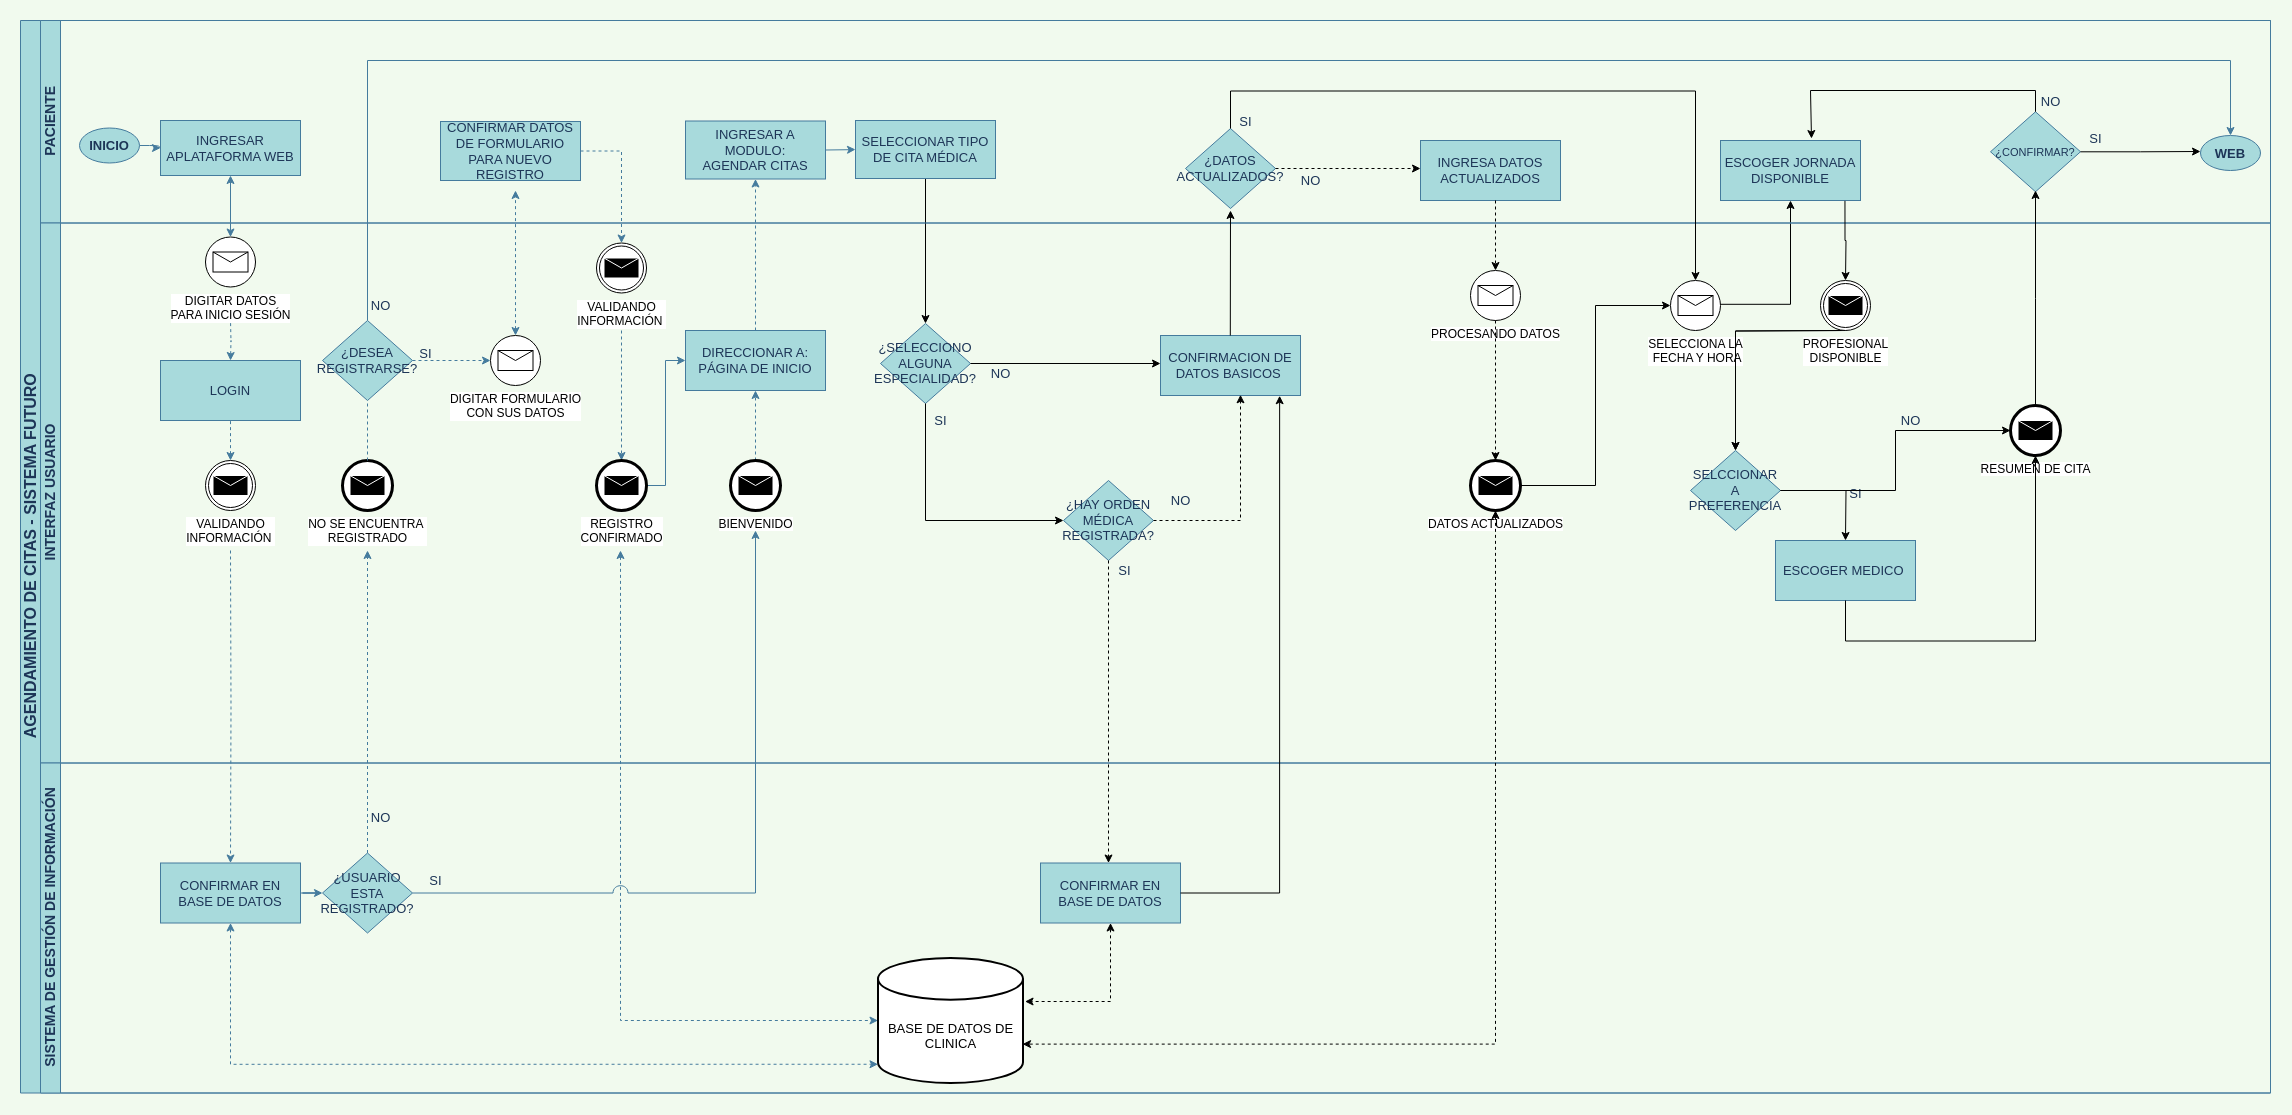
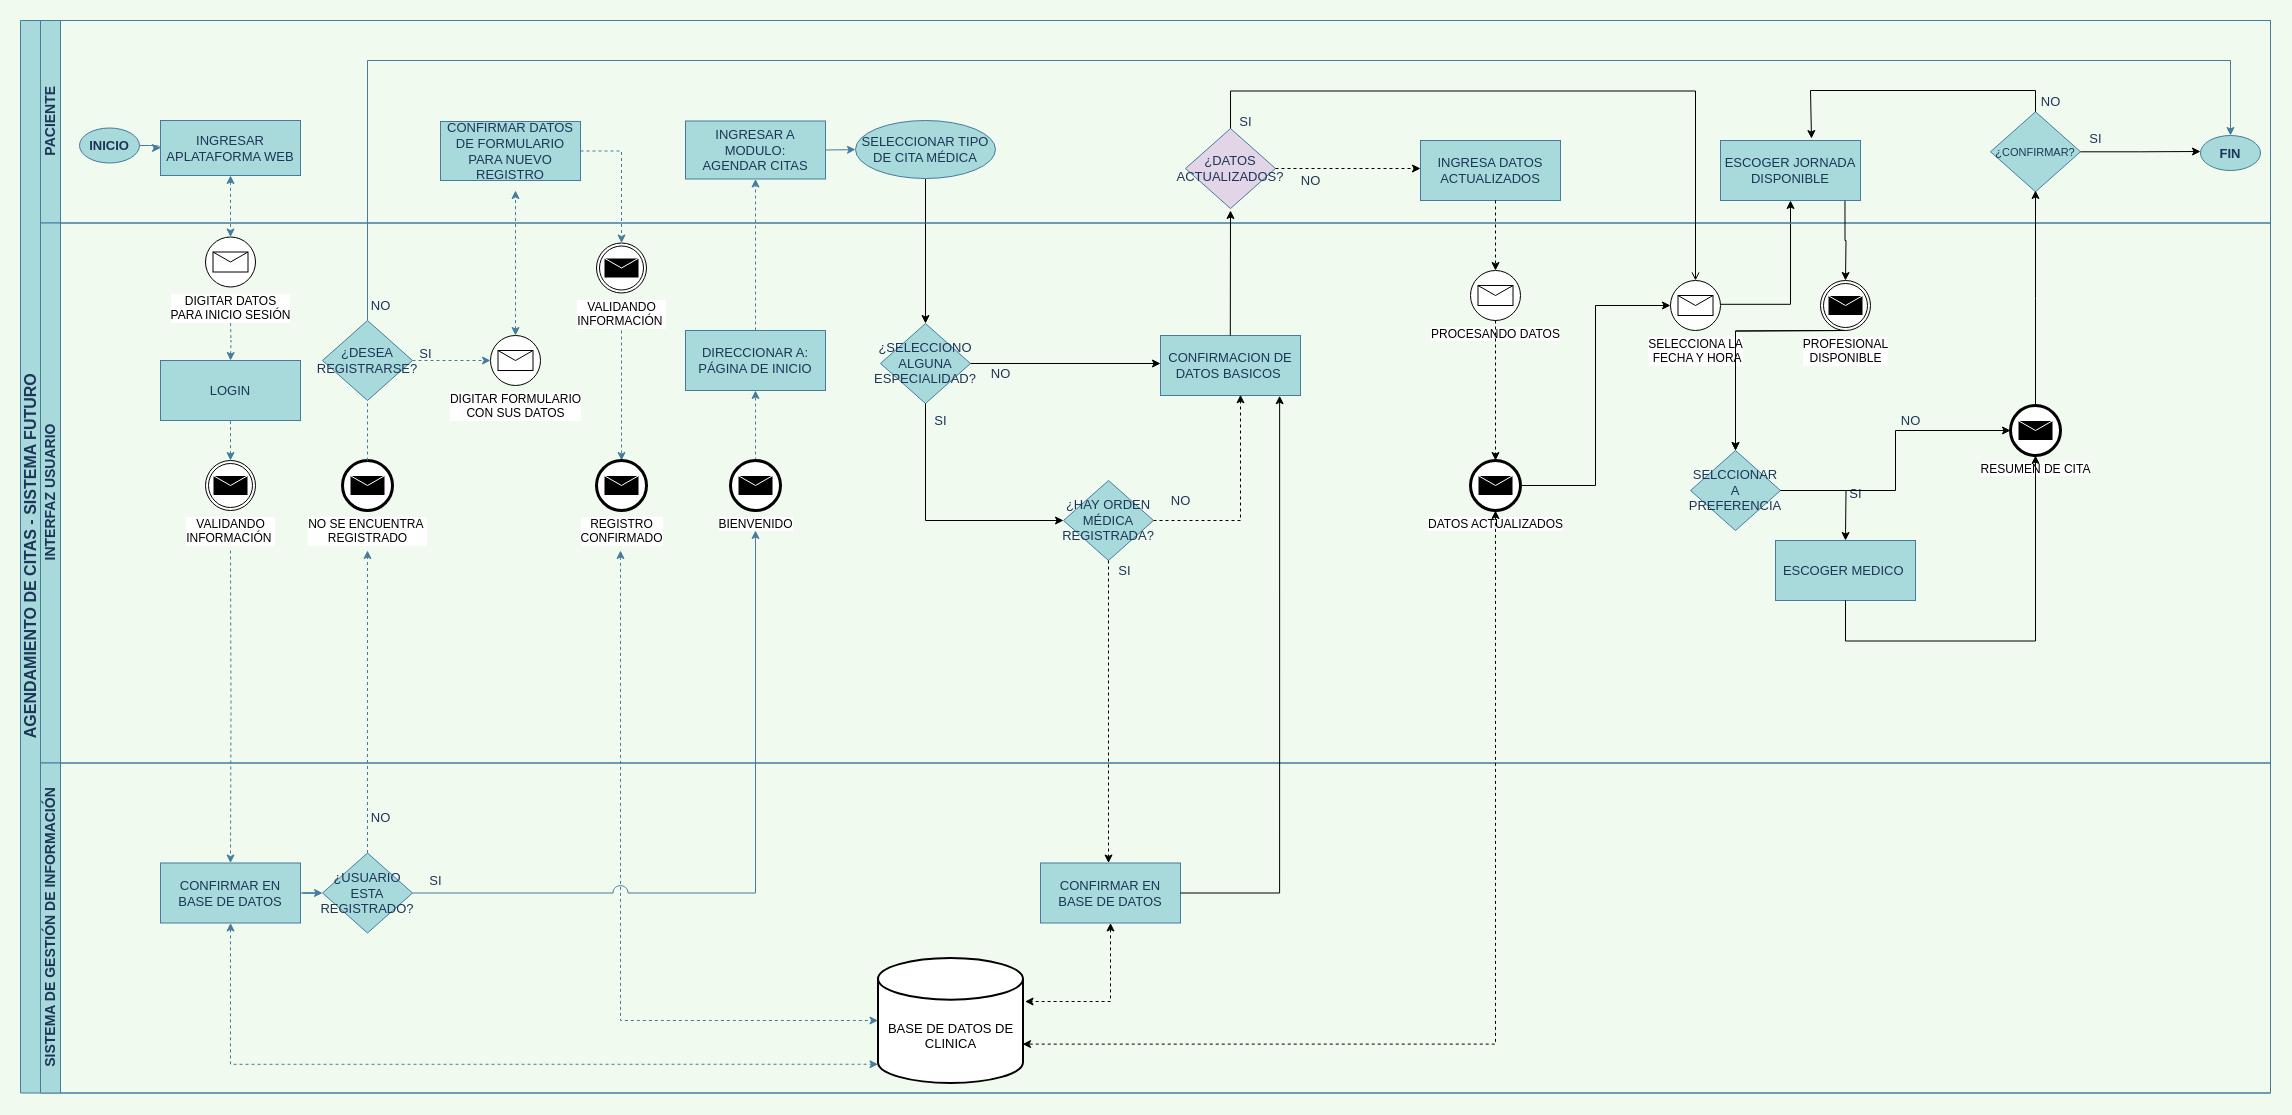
- <mxCell id="10" value="SELECCIONAR TIPO DE CITA MÉDICA" style="rounded=0;whiteSpace=wrap;html=1;fontSize=13;fontColor=#1D3557;strokeColor=#457B9D;fillColor=#A8DADC;align=center;verticalAlign=middle;movable=1;resizable=1;rotatable=1;deletable=1;editable=1;connectable=1;" parent="4" vertex="1"><mxGeometry x="815" y="100" width="140" height="58" as="geometry" /></mxCell>
+ <mxCell id="10" value="SELECCIONAR TIPO DE CITA MÉDICA" style="ellipse;whiteSpace=wrap;html=1;fontSize=13;fontColor=#1D3557;strokeColor=#457B9D;fillColor=#A8DADC;align=center;verticalAlign=middle;movable=1;resizable=1;rotatable=1;deletable=1;editable=1;connectable=1;" parent="4" vertex="1"><mxGeometry x="815" y="100" width="140" height="58" as="geometry" /></mxCell>
- <mxCell id="20" value="WEB" style="ellipse;whiteSpace=wrap;html=1;fontSize=13;fontColor=#1D3557;strokeColor=#457B9D;fillColor=#A8DADC;align=center;verticalAlign=middle;fontStyle=1;movable=1;resizable=1;rotatable=1;deletable=1;editable=1;connectable=1;" parent="4" vertex="1"><mxGeometry x="2160" y="115" width="60" height="35" as="geometry" /></mxCell>
+ <mxCell id="20" value="FIN" style="ellipse;whiteSpace=wrap;html=1;fontSize=13;fontColor=#1D3557;strokeColor=#457B9D;fillColor=#A8DADC;align=center;verticalAlign=middle;fontStyle=1;movable=1;resizable=1;rotatable=1;deletable=1;editable=1;connectable=1;" parent="4" vertex="1"><mxGeometry x="2160" y="115" width="60" height="35" as="geometry" /></mxCell>
- <mxCell id="48" value="¿DATOS ACTUALIZADOS?" style="rhombus;whiteSpace=wrap;html=1;fontSize=13;fontColor=#1D3557;strokeColor=#457B9D;fillColor=#A8DADC;align=center;verticalAlign=middle;movable=1;resizable=1;rotatable=1;deletable=1;editable=1;connectable=1;" parent="21" vertex="1"><mxGeometry x="1145" y="-94.5" width="90" height="80" as="geometry" /></mxCell>
+ <mxCell id="48" value="¿DATOS ACTUALIZADOS?" style="rhombus;whiteSpace=wrap;html=1;fontSize=13;fontColor=#1D3557;strokeColor=#457B9D;fillColor=#e1d5e7;align=center;verticalAlign=middle;movable=1;resizable=1;rotatable=1;deletable=1;editable=1;connectable=1;" parent="21" vertex="1"><mxGeometry x="1145" y="-94.5" width="90" height="80" as="geometry" /></mxCell>
- <mxCell id="79" style="edgeStyle=orthogonalEdgeStyle;rounded=0;orthogonalLoop=1;jettySize=auto;html=1;startArrow=classic;startFill=1;endArrow=classic;endFill=1;dashed=0;strokeColor=#457B9D;" parent="2" source="7" target="29" edge="1"><mxGeometry relative="1" as="geometry" /></mxCell>
+ <mxCell id="79" style="edgeStyle=orthogonalEdgeStyle;rounded=0;orthogonalLoop=1;jettySize=auto;html=1;startArrow=classic;startFill=1;endArrow=classic;endFill=1;dashed=1;strokeColor=#457B9D;" parent="2" source="7" target="29" edge="1"><mxGeometry relative="1" as="geometry" /></mxCell>
- <mxCell id="57" style="edgeStyle=orthogonalEdgeStyle;rounded=0;orthogonalLoop=1;jettySize=auto;html=1;" parent="21" source="48" target="54" edge="1"><mxGeometry relative="1" as="geometry"><mxPoint x="1600" y="47.5" as="targetPoint" /><Array as="points"><mxPoint x="1190" y="-132" /><mxPoint x="1655" y="-132" /></Array></mxGeometry></mxCell>
+ <mxCell id="57" style="edgeStyle=orthogonalEdgeStyle;rounded=0;orthogonalLoop=1;jettySize=auto;html=1;endArrow=open;" parent="21" source="48" target="54" edge="1"><mxGeometry relative="1" as="geometry"><mxPoint x="1600" y="47.5" as="targetPoint" /><Array as="points"><mxPoint x="1190" y="-132" /><mxPoint x="1655" y="-132" /></Array></mxGeometry></mxCell>
- <mxCell id="35" style="edgeStyle=orthogonalEdgeStyle;rounded=0;orthogonalLoop=1;jettySize=auto;html=1;entryX=0;entryY=0.5;entryDx=0;entryDy=0;strokeColor=#457B9D;" parent="21" source="36" target="40" edge="1"><mxGeometry relative="1" as="geometry"><Array as="points"><mxPoint x="625" y="263" /><mxPoint x="625" y="138" /></Array></mxGeometry></mxCell>
